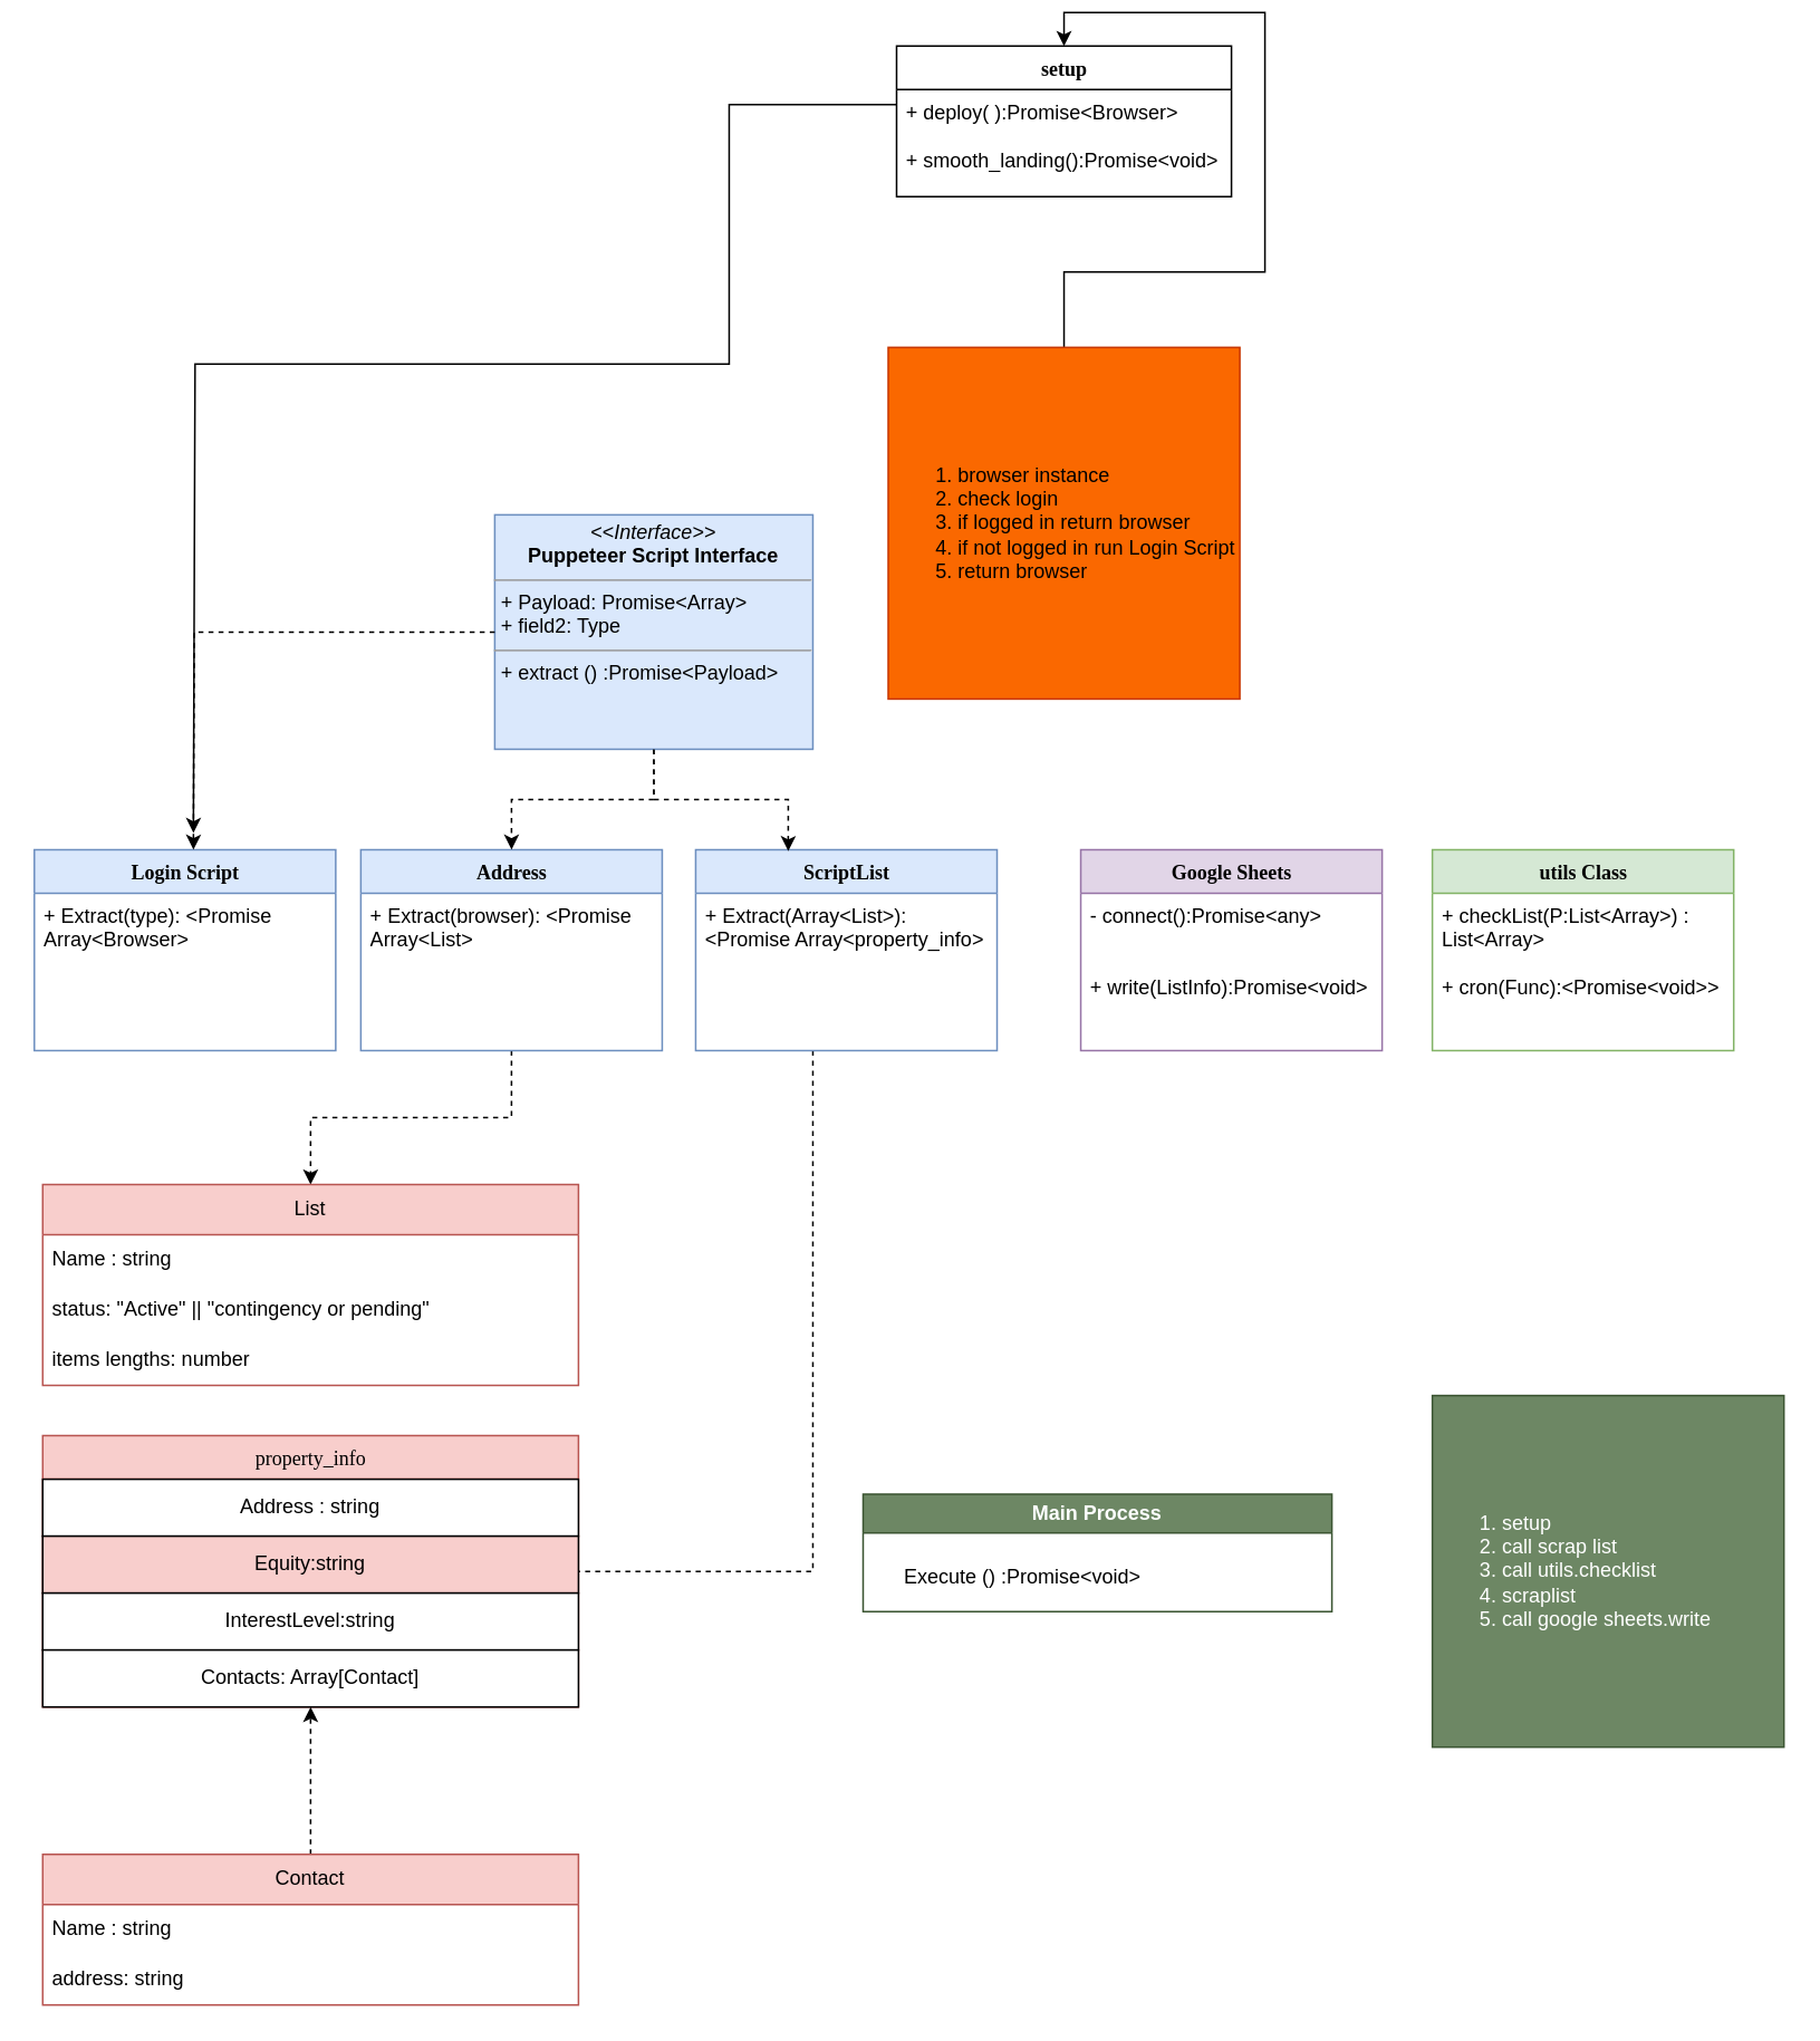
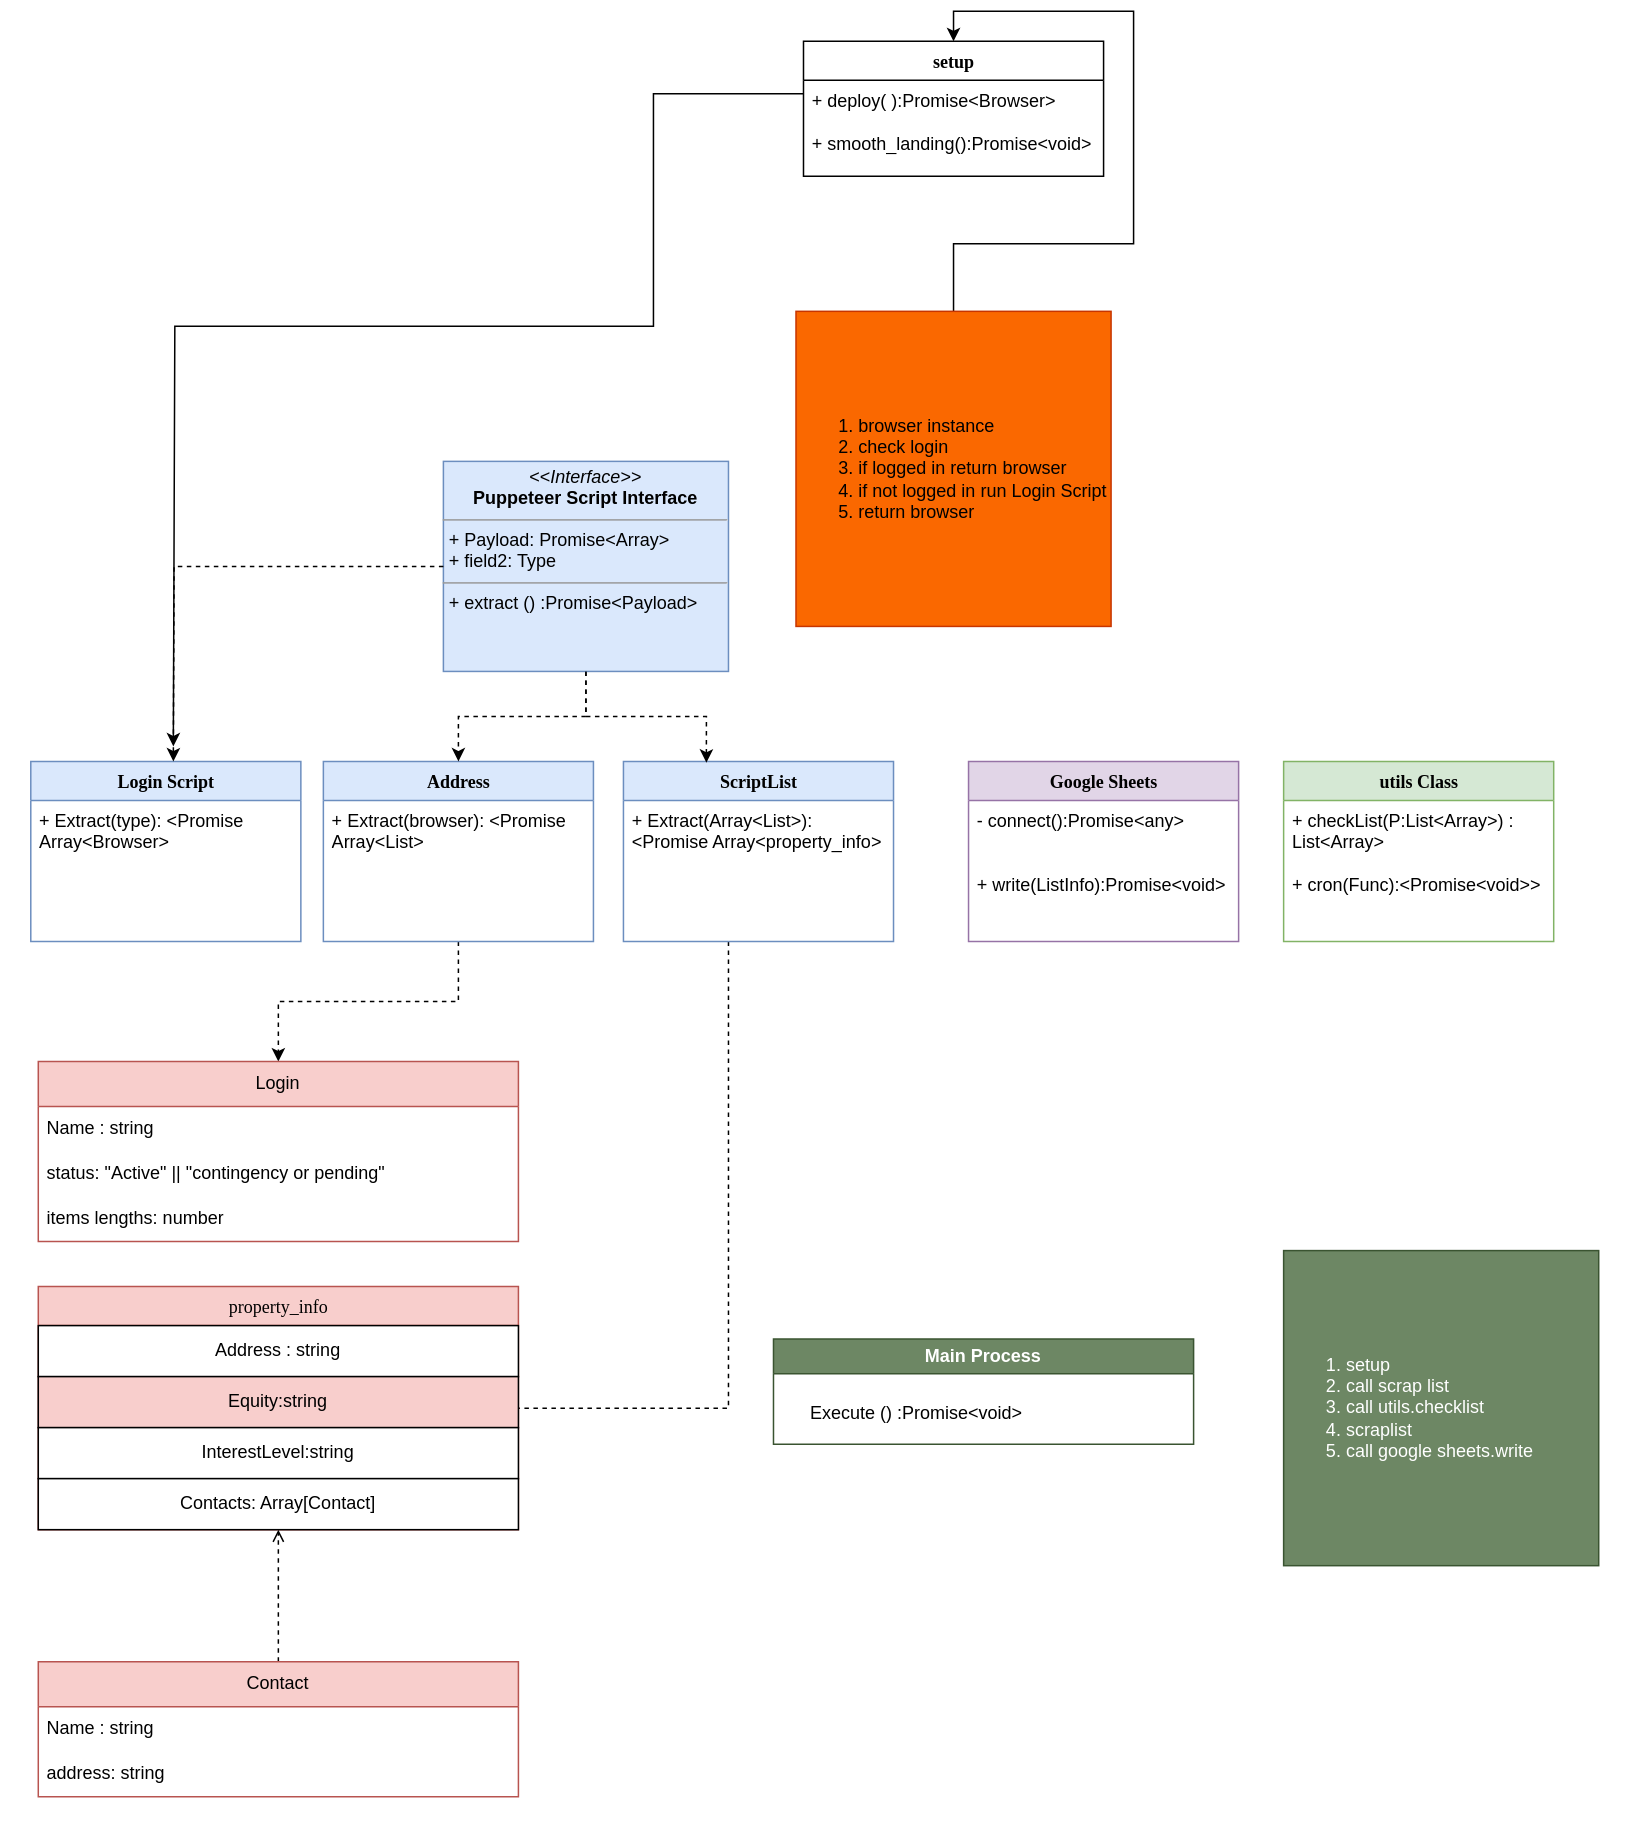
- <mxCell id="23" value="List" style="swimlane;fontStyle=0;childLayout=stackLayout;horizontal=1;startSize=30;horizontalStack=0;resizeParent=1;resizeParentMax=0;resizeLast=0;collapsible=1;marginBottom=0;whiteSpace=wrap;html=1;fillColor=#f8cecc;strokeColor=#b85450;" vertex="1" parent="1"><mxGeometry x="25" y="700" width="320" height="120" as="geometry" /></mxCell>
+ <mxCell id="23" value="Login" style="swimlane;fontStyle=0;childLayout=stackLayout;horizontal=1;startSize=30;horizontalStack=0;resizeParent=1;resizeParentMax=0;resizeLast=0;collapsible=1;marginBottom=0;whiteSpace=wrap;html=1;fillColor=#f8cecc;strokeColor=#b85450;" vertex="1" parent="1"><mxGeometry x="25" y="700" width="320" height="120" as="geometry" /></mxCell>
- <mxCell id="27" style="edgeStyle=orthogonalEdgeStyle;rounded=0;orthogonalLoop=1;jettySize=auto;html=1;exitX=0.5;exitY=0;exitDx=0;exitDy=0;entryX=0.5;entryY=1;entryDx=0;entryDy=0;dashed=1;" edge="1" parent="1" source="28" target="22"><mxGeometry relative="1" as="geometry" /></mxCell>
+ <mxCell id="27" style="edgeStyle=orthogonalEdgeStyle;rounded=0;orthogonalLoop=1;jettySize=auto;html=1;exitX=0.5;exitY=0;exitDx=0;exitDy=0;entryX=0.5;entryY=1;entryDx=0;entryDy=0;dashed=1;endArrow=open;" edge="1" parent="1" source="28" target="22"><mxGeometry relative="1" as="geometry" /></mxCell>
